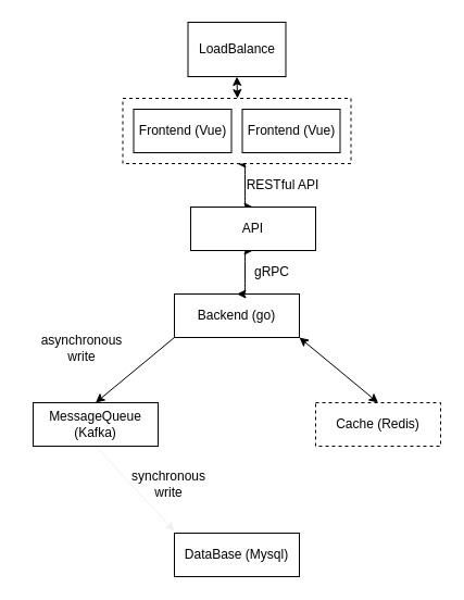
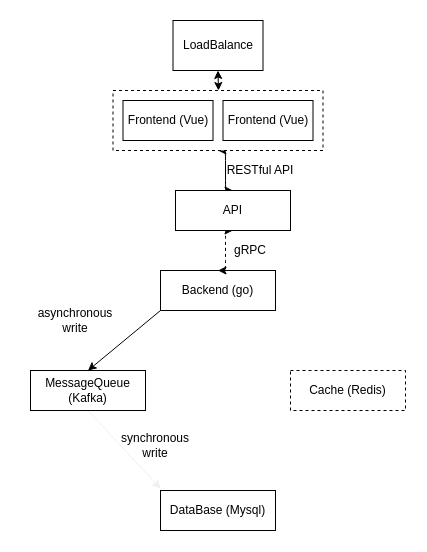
- <mxCell id="8" style="edgeStyle=elbowEdgeStyle;html=1;exitX=0.5;exitY=1;exitDx=0;exitDy=0;entryX=0.5;entryY=0;entryDx=0;entryDy=0;startArrow=classic;startFill=1;" edge="1" parent="1" source="9" target="7"><mxGeometry relative="1" as="geometry" /></mxCell>
+ <mxCell id="8" style="edgeStyle=elbowEdgeStyle;html=1;exitX=0.5;exitY=1;exitDx=0;exitDy=0;entryX=0.5;entryY=0;entryDx=0;entryDy=0;startArrow=classic;startFill=1;dashed=1;" edge="1" parent="1" source="9" target="7"><mxGeometry relative="1" as="geometry" /></mxCell>
- <mxCell id="5" style="html=1;exitX=1;exitY=1;exitDx=0;exitDy=0;entryX=0.5;entryY=0;entryDx=0;entryDy=0;startArrow=classic;startFill=1;" edge="1" parent="1" source="7" target="12"><mxGeometry relative="1" as="geometry" /></mxCell>
